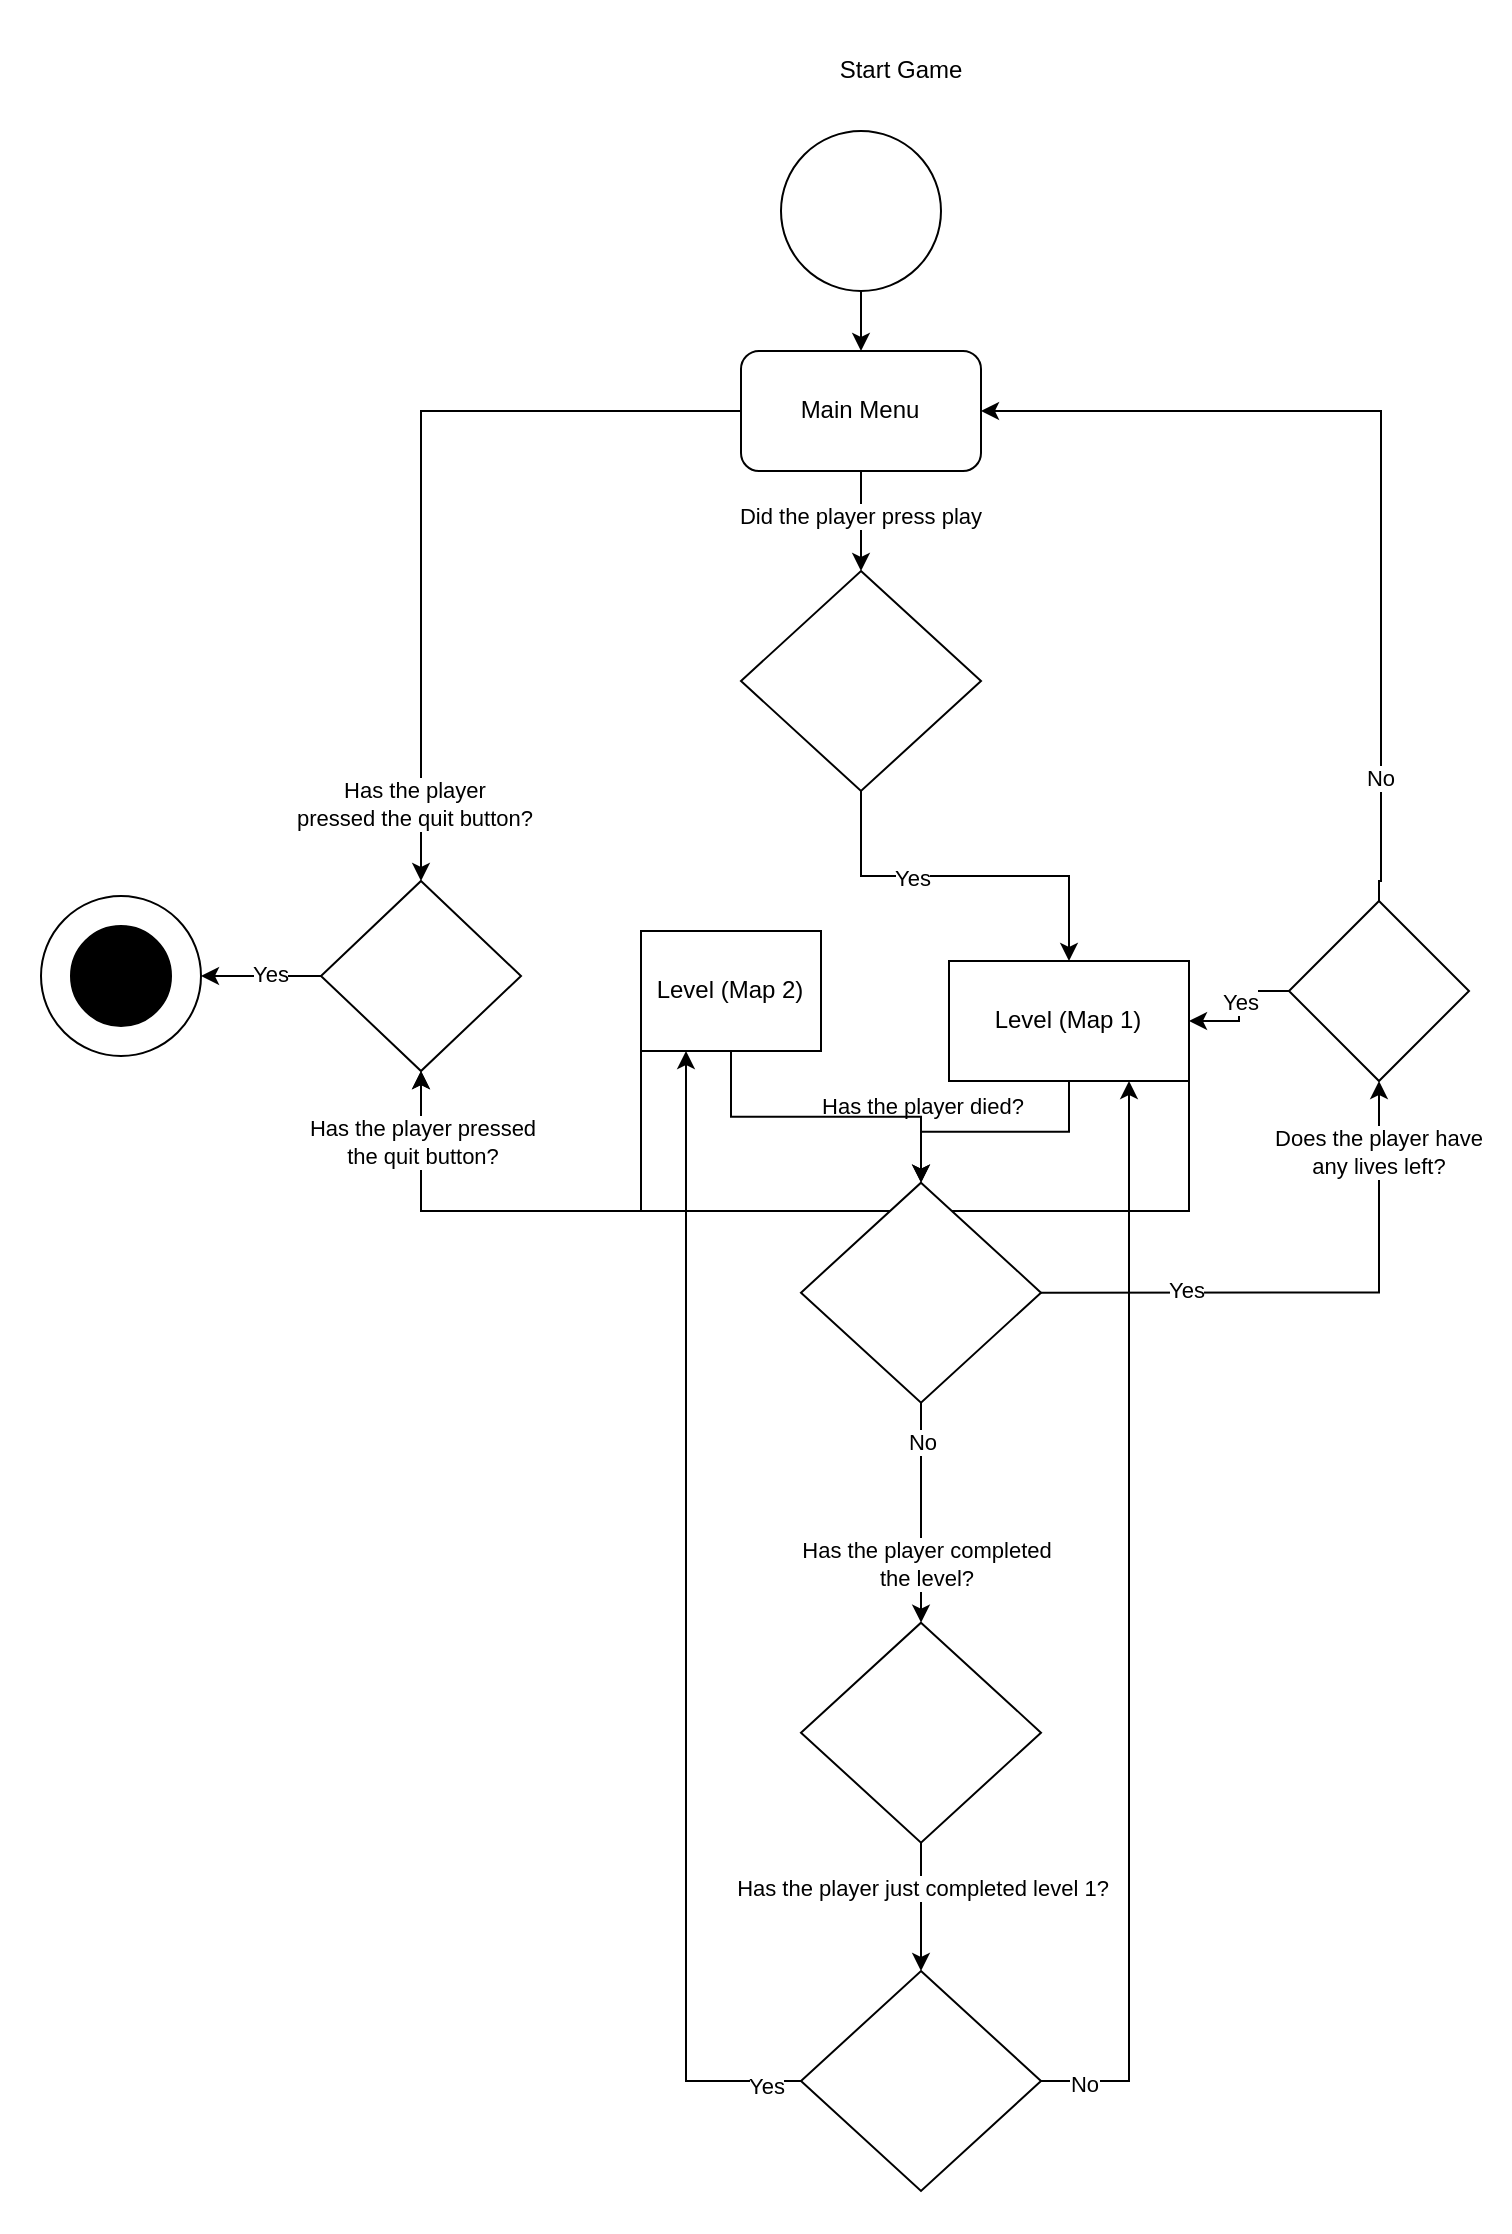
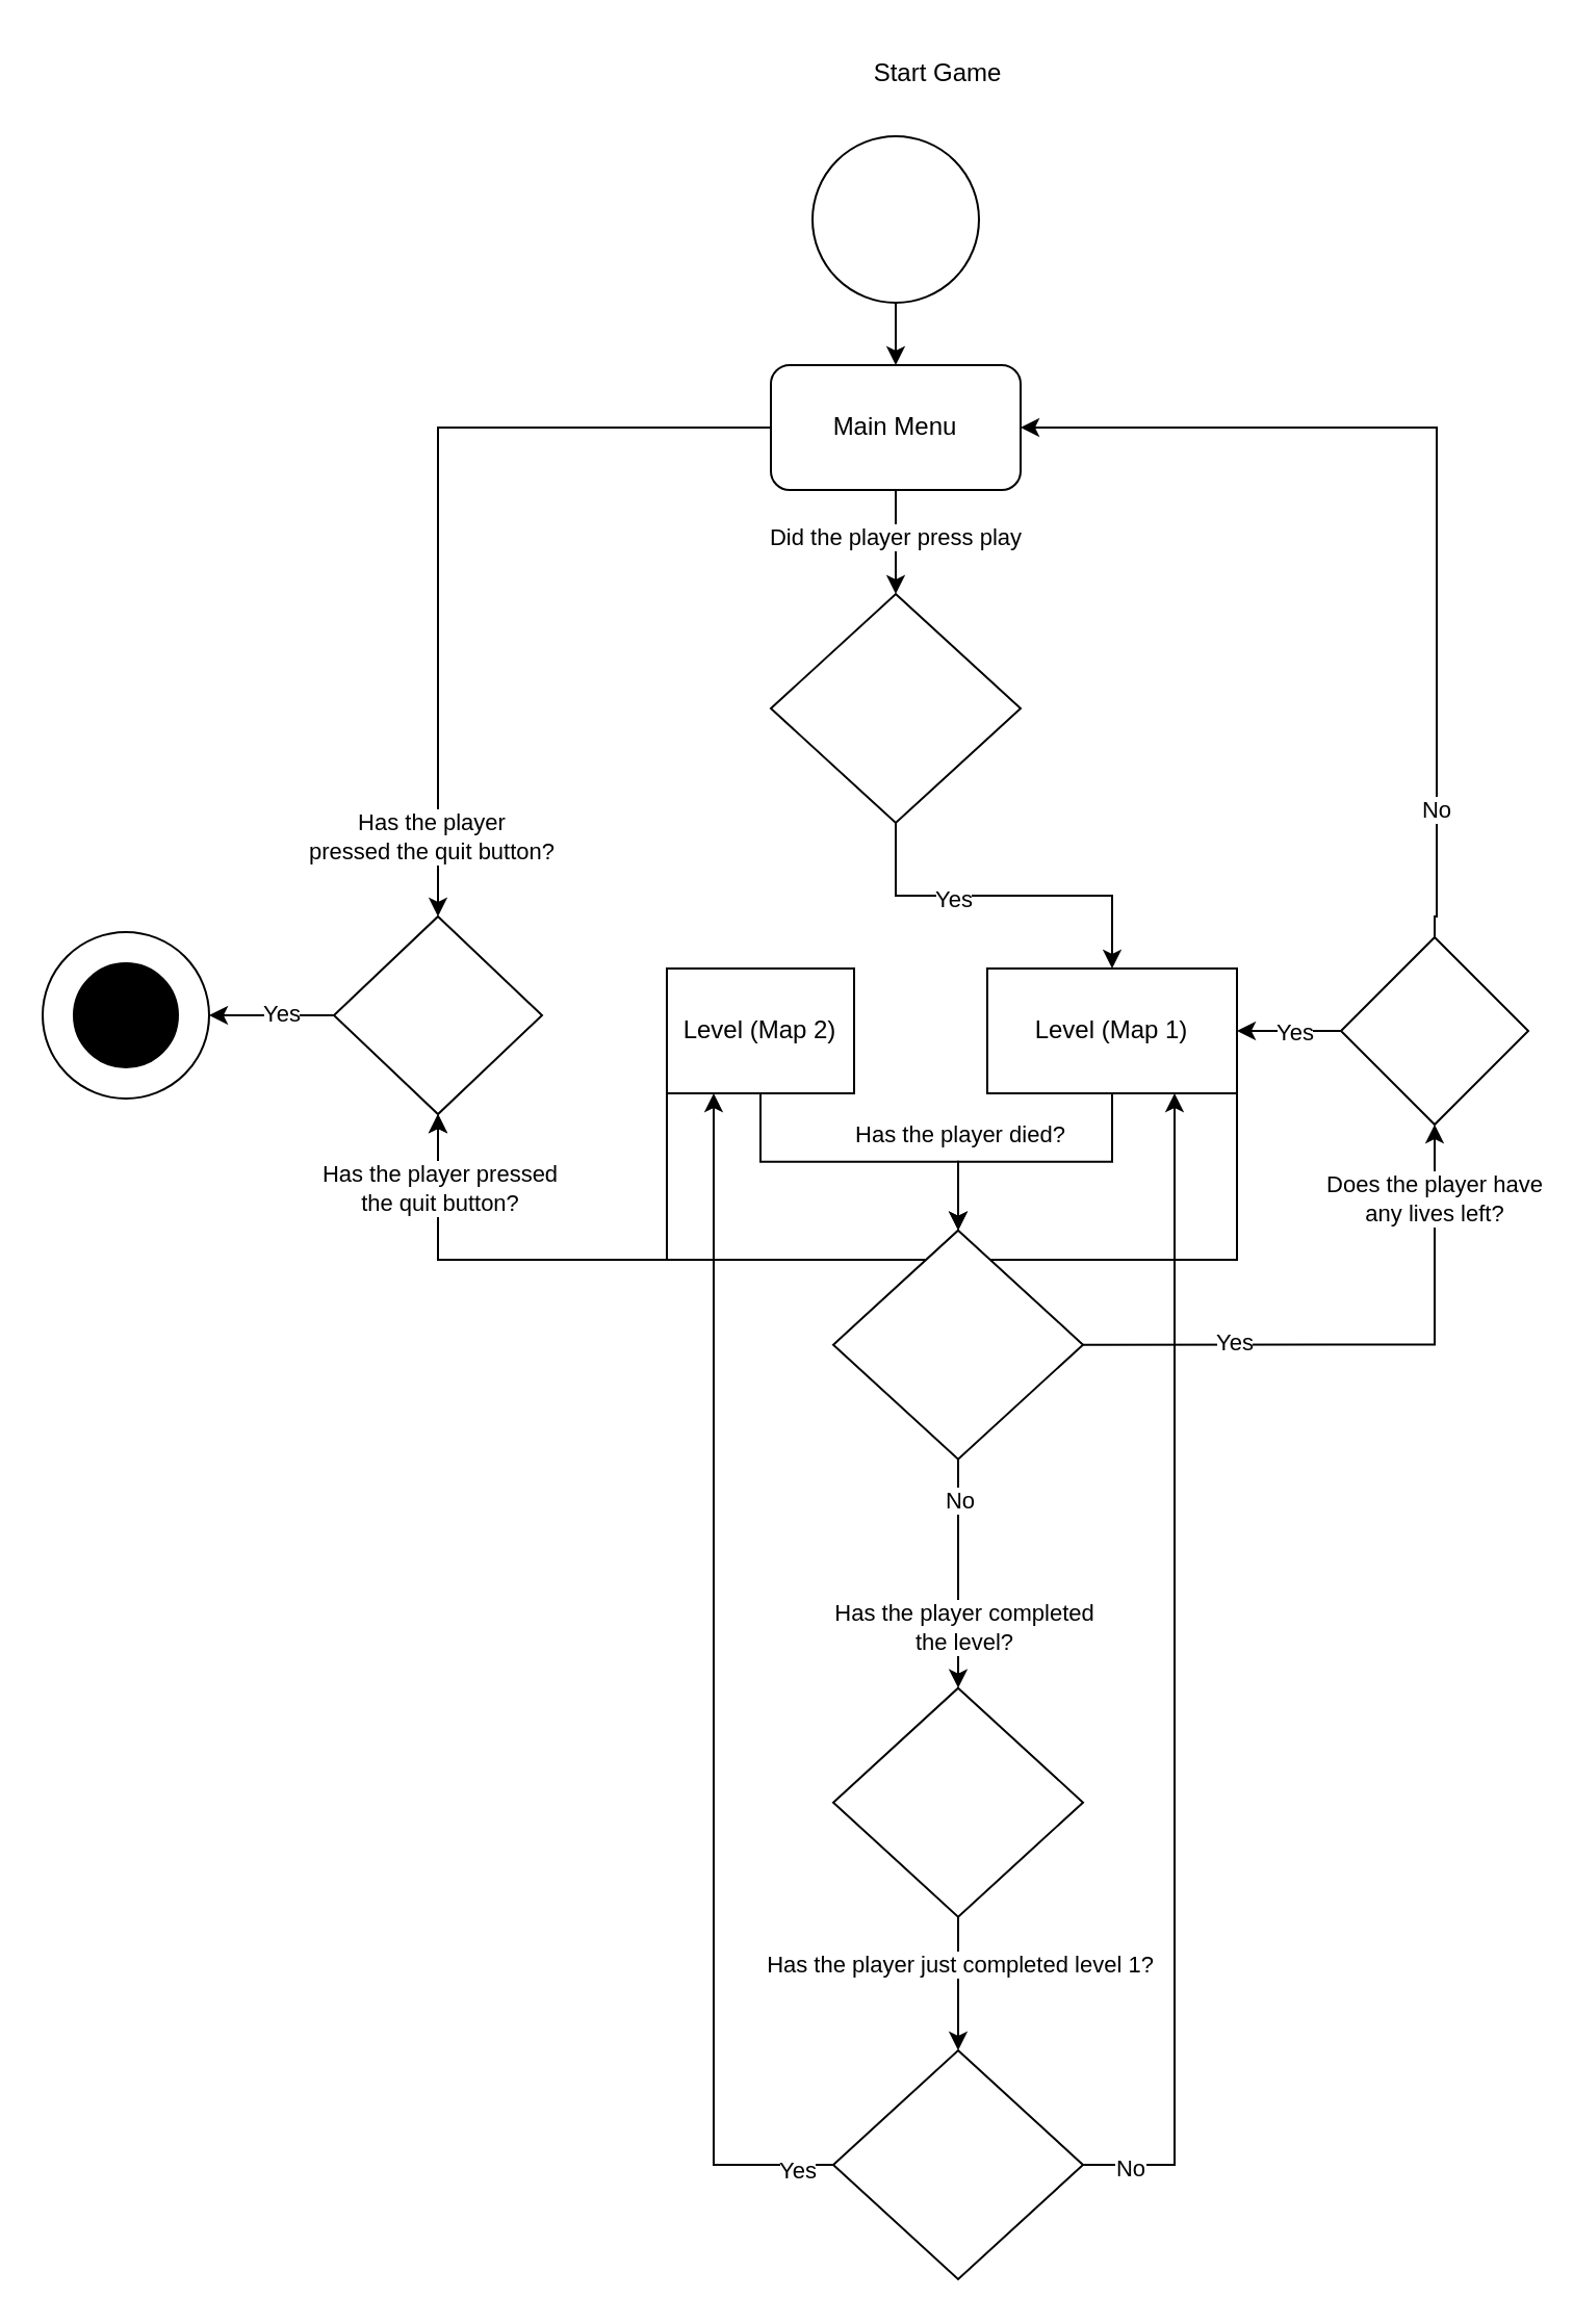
- <mxCell id="16" value="Level (Map 1)" style="rounded=0;whiteSpace=wrap;html=1;" vertex="1" parent="1"><mxGeometry x="474" y="480" width="120" height="60" as="geometry" /></mxCell>
+ <mxCell id="16" value="Level (Map 1)" style="rounded=0;whiteSpace=wrap;html=1;" vertex="1" parent="1"><mxGeometry x="474" y="465" width="120" height="60" as="geometry" /></mxCell>
